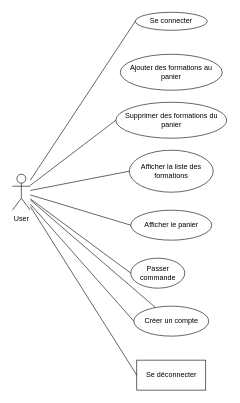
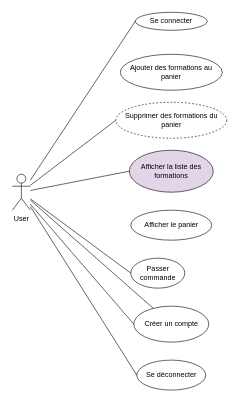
- <mxCell id="4" value="Supprimer des formations du panier" style="ellipse;whiteSpace=wrap;html=1;" vertex="1" parent="1"><mxGeometry x="192.5" y="170" width="185" height="60" as="geometry" /></mxCell>
+ <mxCell id="4" value="Supprimer des formations du panier" style="ellipse;whiteSpace=wrap;html=1;dashed=1;" vertex="1" parent="1"><mxGeometry x="192.5" y="170" width="185" height="60" as="geometry" /></mxCell>
- <mxCell id="5" value="Afficher la liste des formations" style="ellipse;whiteSpace=wrap;html=1;" vertex="1" parent="1"><mxGeometry x="215" y="250" width="140" height="70" as="geometry" /></mxCell>
+ <mxCell id="5" value="Afficher la liste des formations" style="ellipse;whiteSpace=wrap;html=1;fillColor=#e1d5e7;" vertex="1" parent="1"><mxGeometry x="215" y="250" width="140" height="70" as="geometry" /></mxCell>
- <mxCell id="14" value="" style="endArrow=none;html=1;rounded=0;entryX=0;entryY=0.5;entryDx=0;entryDy=0;" edge="1" parent="1" source="2" target="6"><mxGeometry width="50" height="50" relative="1" as="geometry"><mxPoint x="280" y="360" as="sourcePoint" /><mxPoint x="330" y="310" as="targetPoint" /></mxGeometry></mxCell>
- <mxCell id="8" value="Créer un compte" style="ellipse;whiteSpace=wrap;html=1;" vertex="1" parent="1"><mxGeometry x="222.5" y="510" width="125" height="50" as="geometry" /></mxCell>
+ <mxCell id="8" value="Créer un compte" style="ellipse;whiteSpace=wrap;html=1;" vertex="1" parent="1"><mxGeometry x="222.5" y="510" width="125" height="60" as="geometry" /></mxCell>
- <mxCell id="17" value="Se déconnecter" style="whiteSpace=wrap;html=1;rounded=0;" vertex="1" parent="1"><mxGeometry x="227.5" y="600" width="115" height="50" as="geometry" /></mxCell>
+ <mxCell id="17" value="Se déconnecter" style="ellipse;whiteSpace=wrap;html=1;" vertex="1" parent="1"><mxGeometry x="227.5" y="600" width="115" height="50" as="geometry" /></mxCell>
